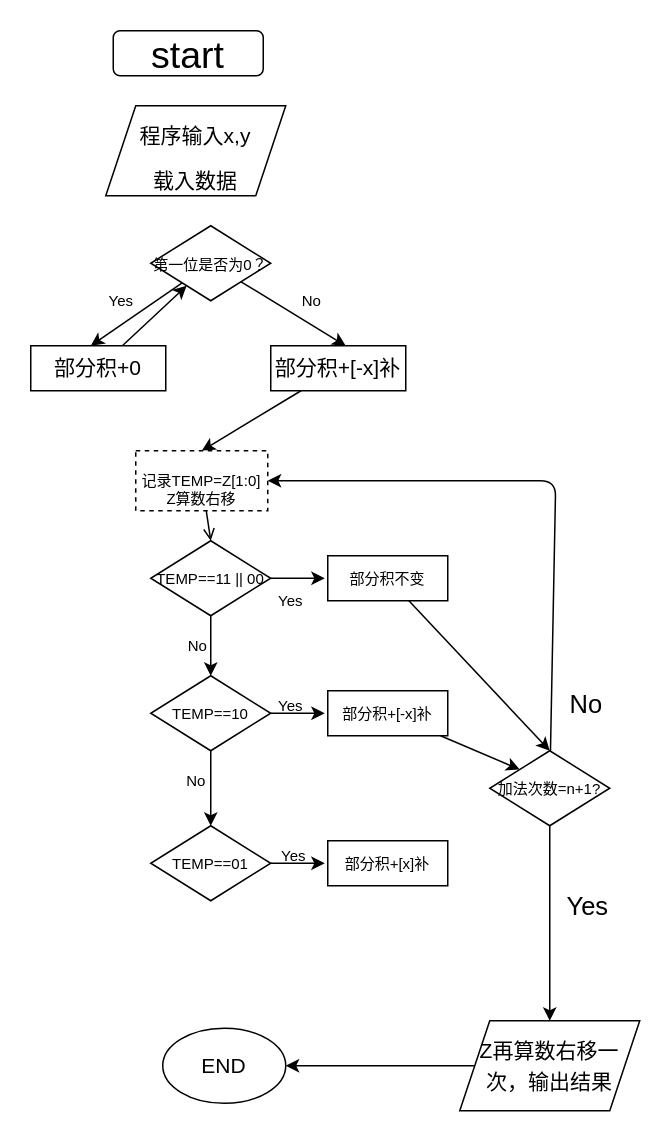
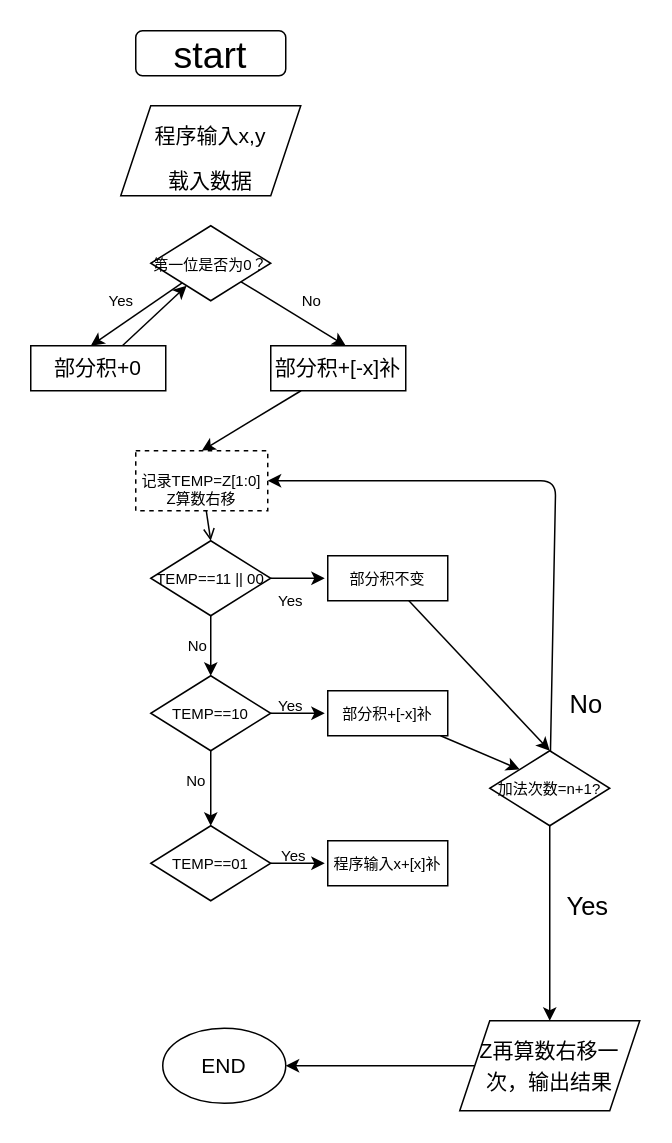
- <mxCell id="2" value="&lt;font style=&quot;font-size: 25px&quot;&gt;start&lt;/font&gt;" style="rounded=1;whiteSpace=wrap;html=1;" vertex="1" parent="1"><mxGeometry x="75" y="20" width="100" height="30" as="geometry" /></mxCell>
+ <mxCell id="2" value="&lt;font style=&quot;font-size: 25px&quot;&gt;start&lt;/font&gt;" style="rounded=1;whiteSpace=wrap;html=1;" vertex="1" parent="1"><mxGeometry x="90" y="20" width="100" height="30" as="geometry" /></mxCell>
- <mxCell id="3" value="&lt;font style=&quot;font-size: 14px&quot;&gt;程序输入x,y&lt;br&gt;载入数据&lt;br&gt;&lt;/font&gt;" style="shape=parallelogram;perimeter=parallelogramPerimeter;whiteSpace=wrap;html=1;fixedSize=1;fontSize=25;" vertex="1" parent="1"><mxGeometry x="70" y="70" width="120" height="60" as="geometry" /></mxCell>
+ <mxCell id="3" value="&lt;font style=&quot;font-size: 14px&quot;&gt;程序输入x,y&lt;br&gt;载入数据&lt;br&gt;&lt;/font&gt;" style="shape=parallelogram;perimeter=parallelogramPerimeter;whiteSpace=wrap;html=1;fixedSize=1;fontSize=25;" vertex="1" parent="1"><mxGeometry x="80" y="70" width="120" height="60" as="geometry" /></mxCell>
- <mxCell id="27" value="部分积+[x]补" style="rounded=0;whiteSpace=wrap;html=1;fontSize=10;" vertex="1" parent="1"><mxGeometry x="218" y="560" width="80" height="30" as="geometry" /></mxCell>
+ <mxCell id="27" value="程序输入x+[x]补" style="rounded=0;whiteSpace=wrap;html=1;fontSize=10;" vertex="1" parent="1"><mxGeometry x="218" y="560" width="80" height="30" as="geometry" /></mxCell>
